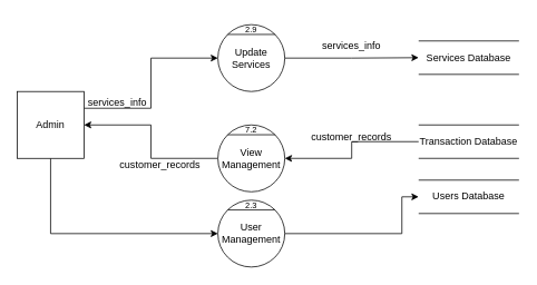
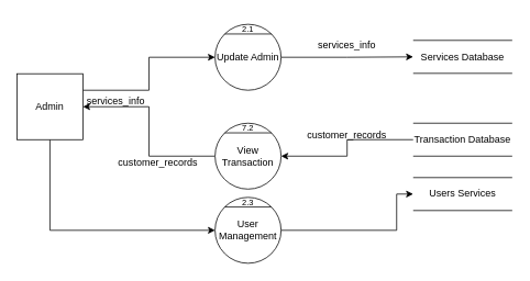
- <mxCell id="22" value="&lt;font style=&quot;font-size: 10px;&quot;&gt;2.9&lt;/font&gt;" style="text;html=1;strokeColor=none;fillColor=none;align=center;verticalAlign=middle;whiteSpace=wrap;rounded=0;" parent="1" vertex="1"><mxGeometry x="270" y="20" width="60" height="30" as="geometry" /></mxCell>
+ <mxCell id="22" value="&lt;font style=&quot;font-size: 10px;&quot;&gt;2.1&lt;/font&gt;" style="text;html=1;strokeColor=none;fillColor=none;align=center;verticalAlign=middle;whiteSpace=wrap;rounded=0;" parent="1" vertex="1"><mxGeometry x="270" y="20" width="60" height="30" as="geometry" /></mxCell>
- <mxCell id="6" value="Update Services" style="ellipse;whiteSpace=wrap;html=1;aspect=fixed;" parent="1" vertex="1"><mxGeometry x="260" y="29" width="80" height="80" as="geometry" /></mxCell>
+ <mxCell id="6" value="Update Admin" style="ellipse;whiteSpace=wrap;html=1;aspect=fixed;" parent="1" vertex="1"><mxGeometry x="260" y="29" width="80" height="80" as="geometry" /></mxCell>
- <mxCell id="4" value="Admin" style="whiteSpace=wrap;html=1;aspect=fixed;" parent="1" vertex="1"><mxGeometry x="20" y="109" width="80" height="80" as="geometry" /></mxCell>
+ <mxCell id="4" value="Admin" style="whiteSpace=wrap;html=1;aspect=fixed;" parent="1" vertex="1"><mxGeometry x="20" y="89" width="80" height="80" as="geometry" /></mxCell>
- <mxCell id="9" value="View Management" style="ellipse;whiteSpace=wrap;html=1;aspect=fixed;" parent="1" vertex="1"><mxGeometry x="260" y="149" width="80" height="80" as="geometry" /></mxCell>
+ <mxCell id="9" value="View Transaction" style="ellipse;whiteSpace=wrap;html=1;aspect=fixed;" parent="1" vertex="1"><mxGeometry x="260" y="149" width="80" height="80" as="geometry" /></mxCell>
- <mxCell id="30" value="Users Database" style="text;html=1;strokeColor=none;fillColor=none;align=center;verticalAlign=middle;whiteSpace=wrap;rounded=0;" vertex="1" parent="1"><mxGeometry x="500" y="215" width="120" height="40" as="geometry" /></mxCell>
+ <mxCell id="30" value="Users Services" style="text;html=1;strokeColor=none;fillColor=none;align=center;verticalAlign=middle;whiteSpace=wrap;rounded=0;" vertex="1" parent="1"><mxGeometry x="500" y="215" width="120" height="40" as="geometry" /></mxCell>
